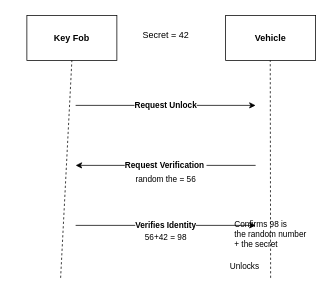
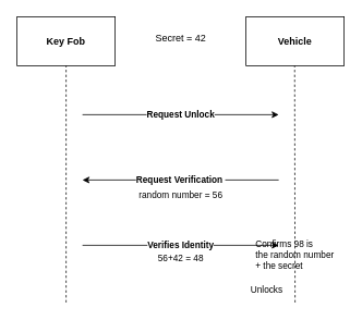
- <mxCell id="2" value="&lt;b&gt;Key Fob&lt;/b&gt;" style="rounded=0;whiteSpace=wrap;html=1;" parent="1" vertex="1"><mxGeometry x="35" y="20" width="120" height="60" as="geometry" /></mxCell>
+ <mxCell id="2" value="&lt;b&gt;Key Fob&lt;/b&gt;" style="rounded=0;whiteSpace=wrap;html=1;" parent="1" vertex="1"><mxGeometry x="20" y="20" width="120" height="60" as="geometry" /></mxCell>
- <mxCell id="10" value="random the = 56" style="text;html=1;resizable=0;points=[];autosize=1;align=center;verticalAlign=top;spacingTop=-4;fontSize=11;" vertex="1" parent="1"><mxGeometry x="160" y="230" width="120" height="10" as="geometry" /></mxCell>
+ <mxCell id="10" value="random number = 56" style="text;html=1;resizable=0;points=[];autosize=1;align=center;verticalAlign=top;spacingTop=-4;fontSize=11;" vertex="1" parent="1"><mxGeometry x="160" y="230" width="120" height="10" as="geometry" /></mxCell>
- <mxCell id="11" value="56+42 = 98" style="text;html=1;resizable=0;points=[];autosize=1;align=center;verticalAlign=top;spacingTop=-4;fontSize=11;" vertex="1" parent="1"><mxGeometry x="185" y="307" width="70" height="10" as="geometry" /></mxCell>
+ <mxCell id="11" value="56+42 = 48" style="text;html=1;resizable=0;points=[];autosize=1;align=center;verticalAlign=top;spacingTop=-4;fontSize=11;" vertex="1" parent="1"><mxGeometry x="185" y="307" width="70" height="10" as="geometry" /></mxCell>
